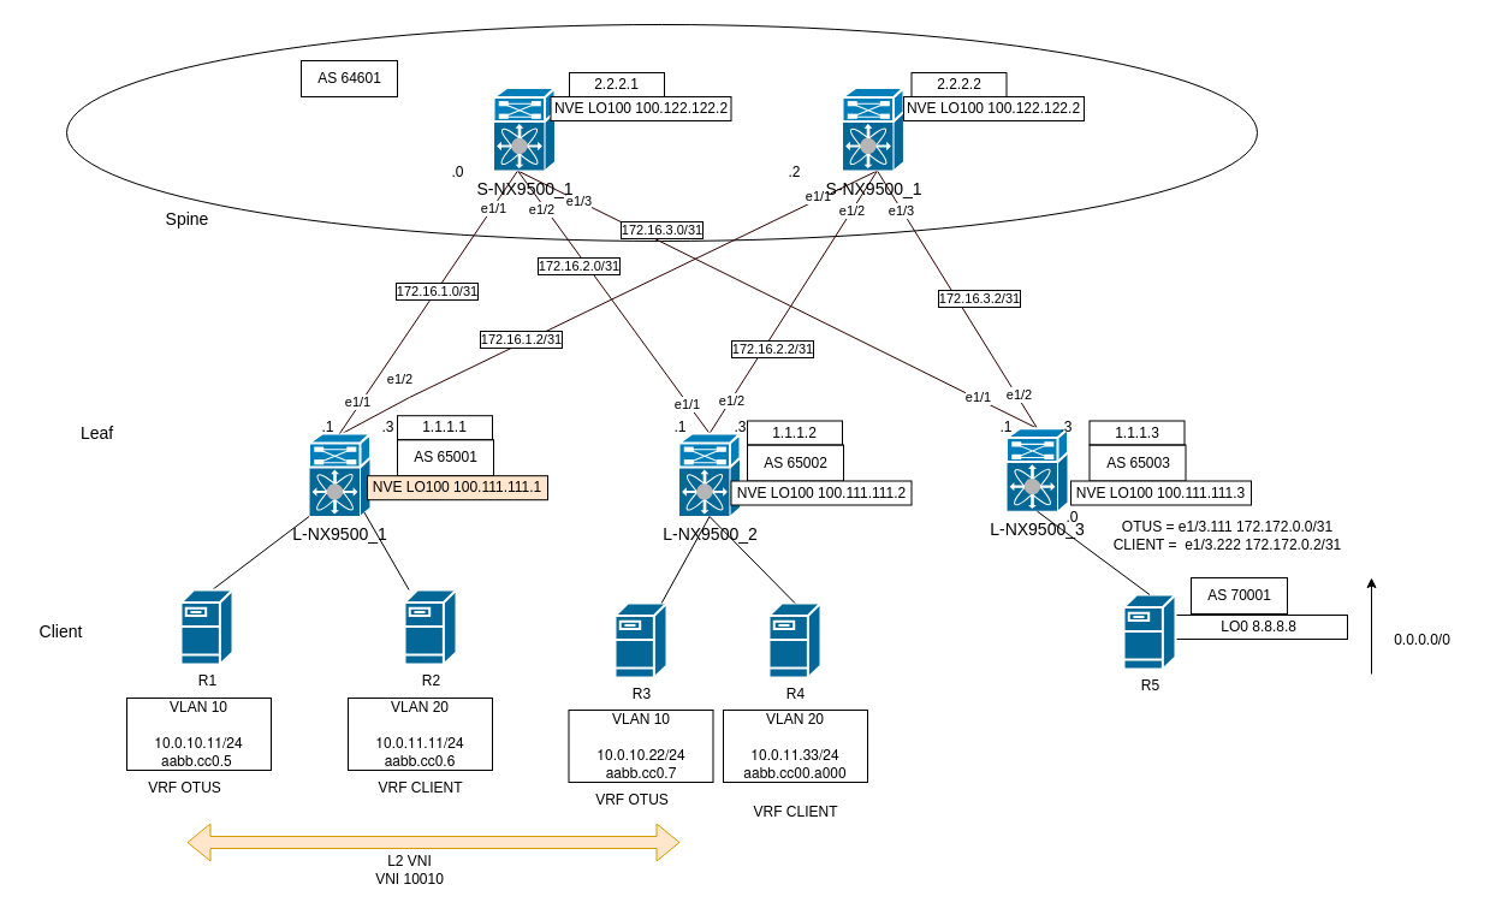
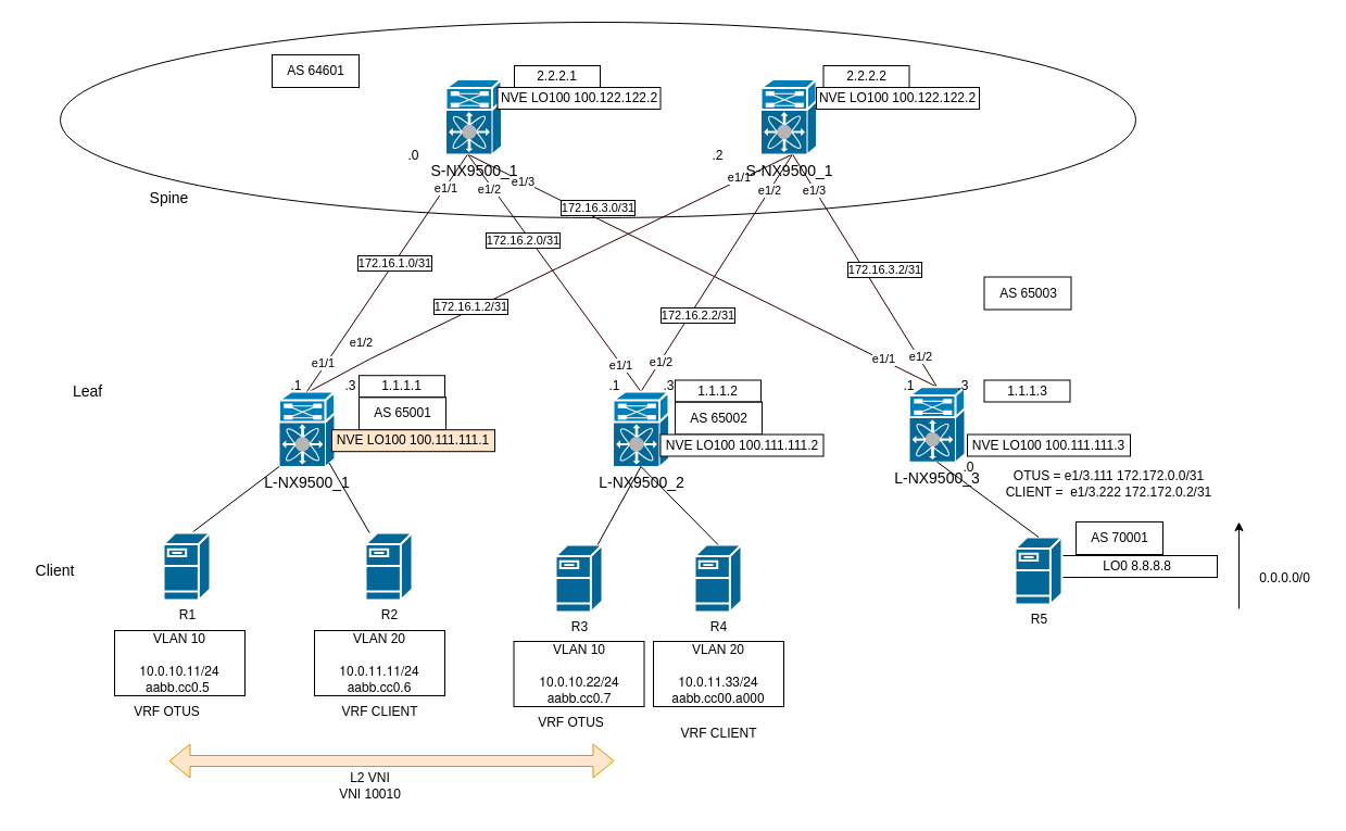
- <mxCell id="51" value="AS 65003" style="text;html=1;align=center;verticalAlign=middle;resizable=0;points=[];autosize=1;strokeColor=default;" parent="1" vertex="1"><mxGeometry x="905.5" y="369.5" width="80" height="30" as="geometry" /></mxCell>
+ <mxCell id="51" value="AS 65003" style="text;html=1;align=center;verticalAlign=middle;resizable=0;points=[];autosize=1;strokeColor=default;" parent="1" vertex="1"><mxGeometry x="905.5" y="254.5" width="80" height="30" as="geometry" /></mxCell>
